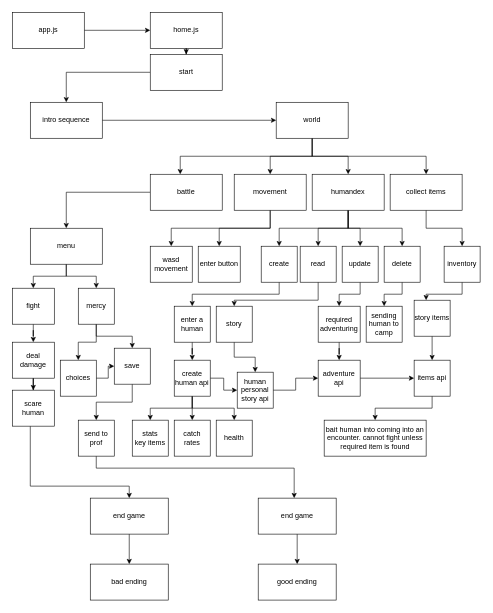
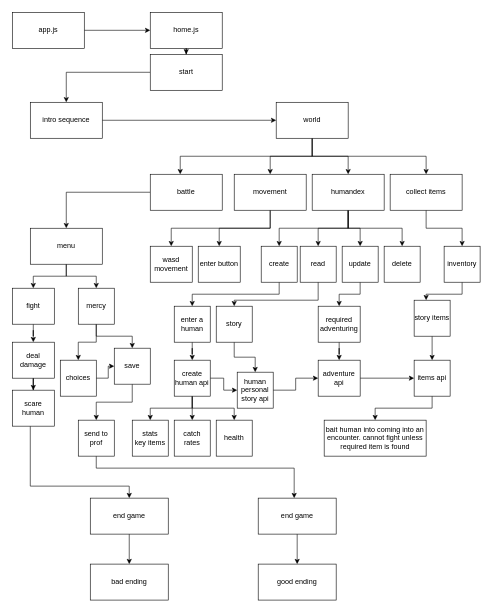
- <mxCell id="49" style="edgeStyle=orthogonalEdgeStyle;rounded=0;orthogonalLoop=1;jettySize=auto;html=1;" edge="1" parent="1" source="50" target="61"><mxGeometry relative="1" as="geometry" /></mxCell>
- <mxCell id="61" value="sending human to camp" style="rounded=0;whiteSpace=wrap;html=1;" vertex="1" parent="1"><mxGeometry x="610" y="510" width="60" height="60" as="geometry" /></mxCell>
